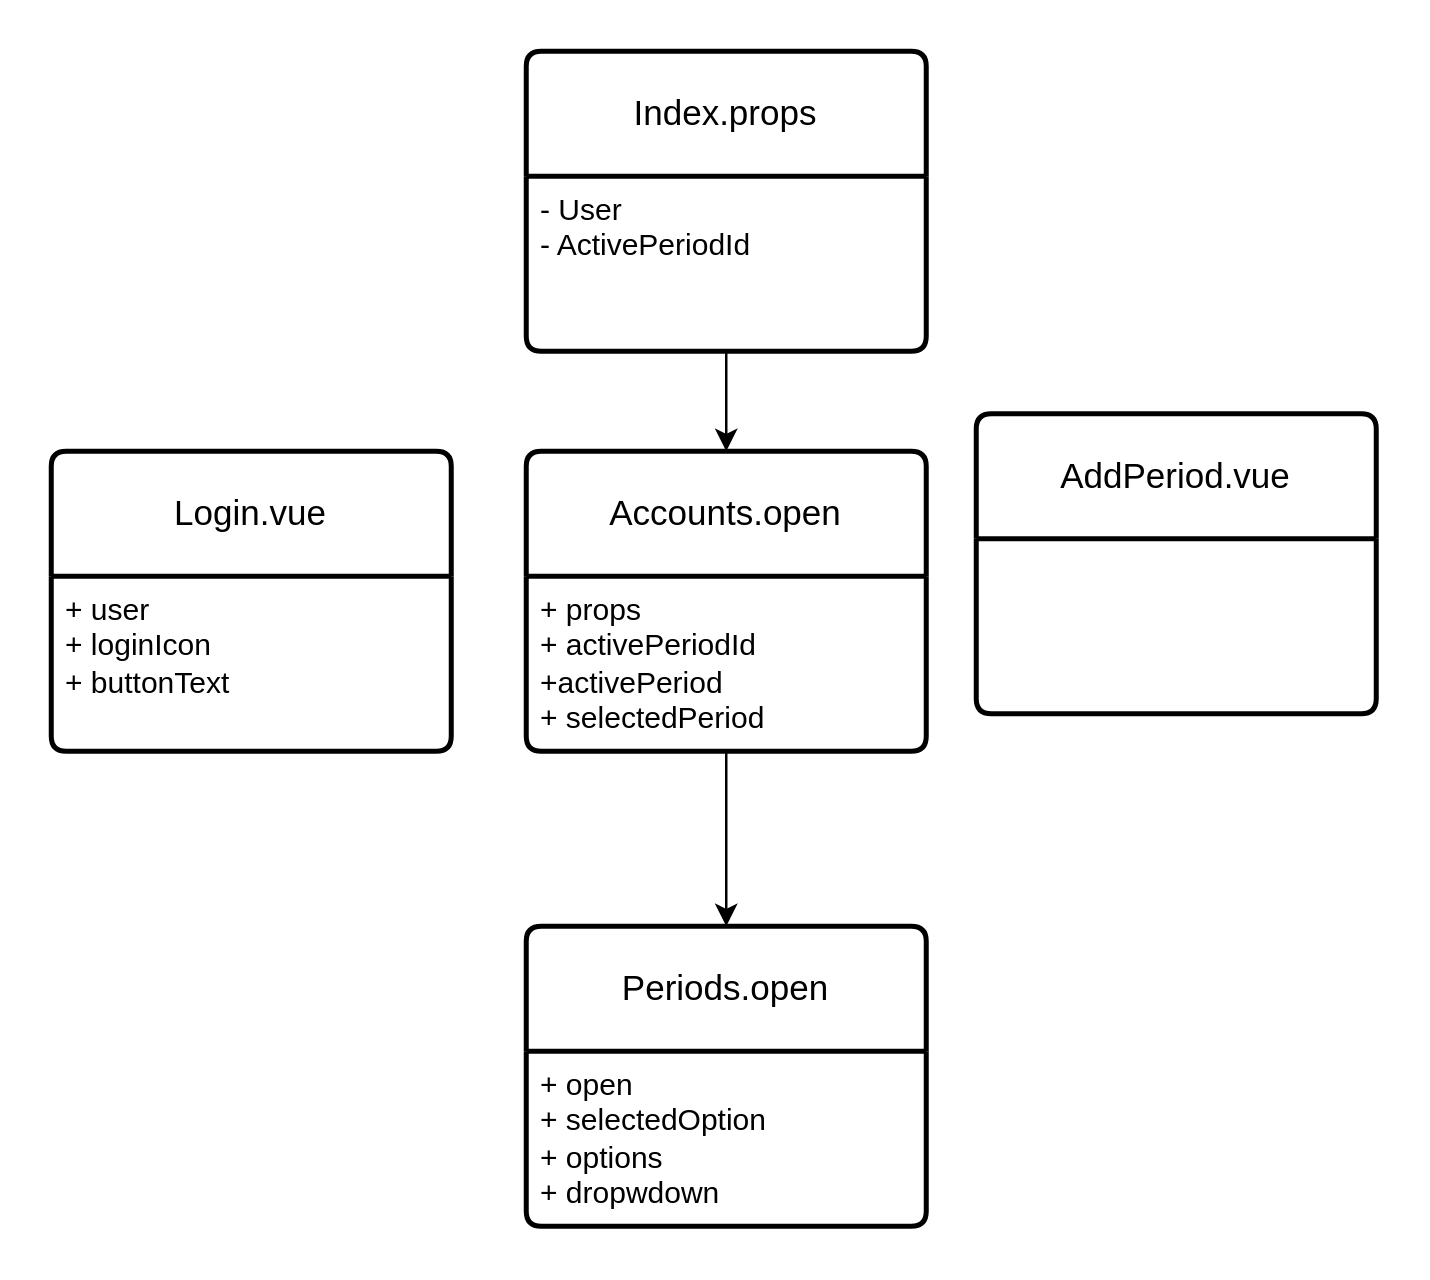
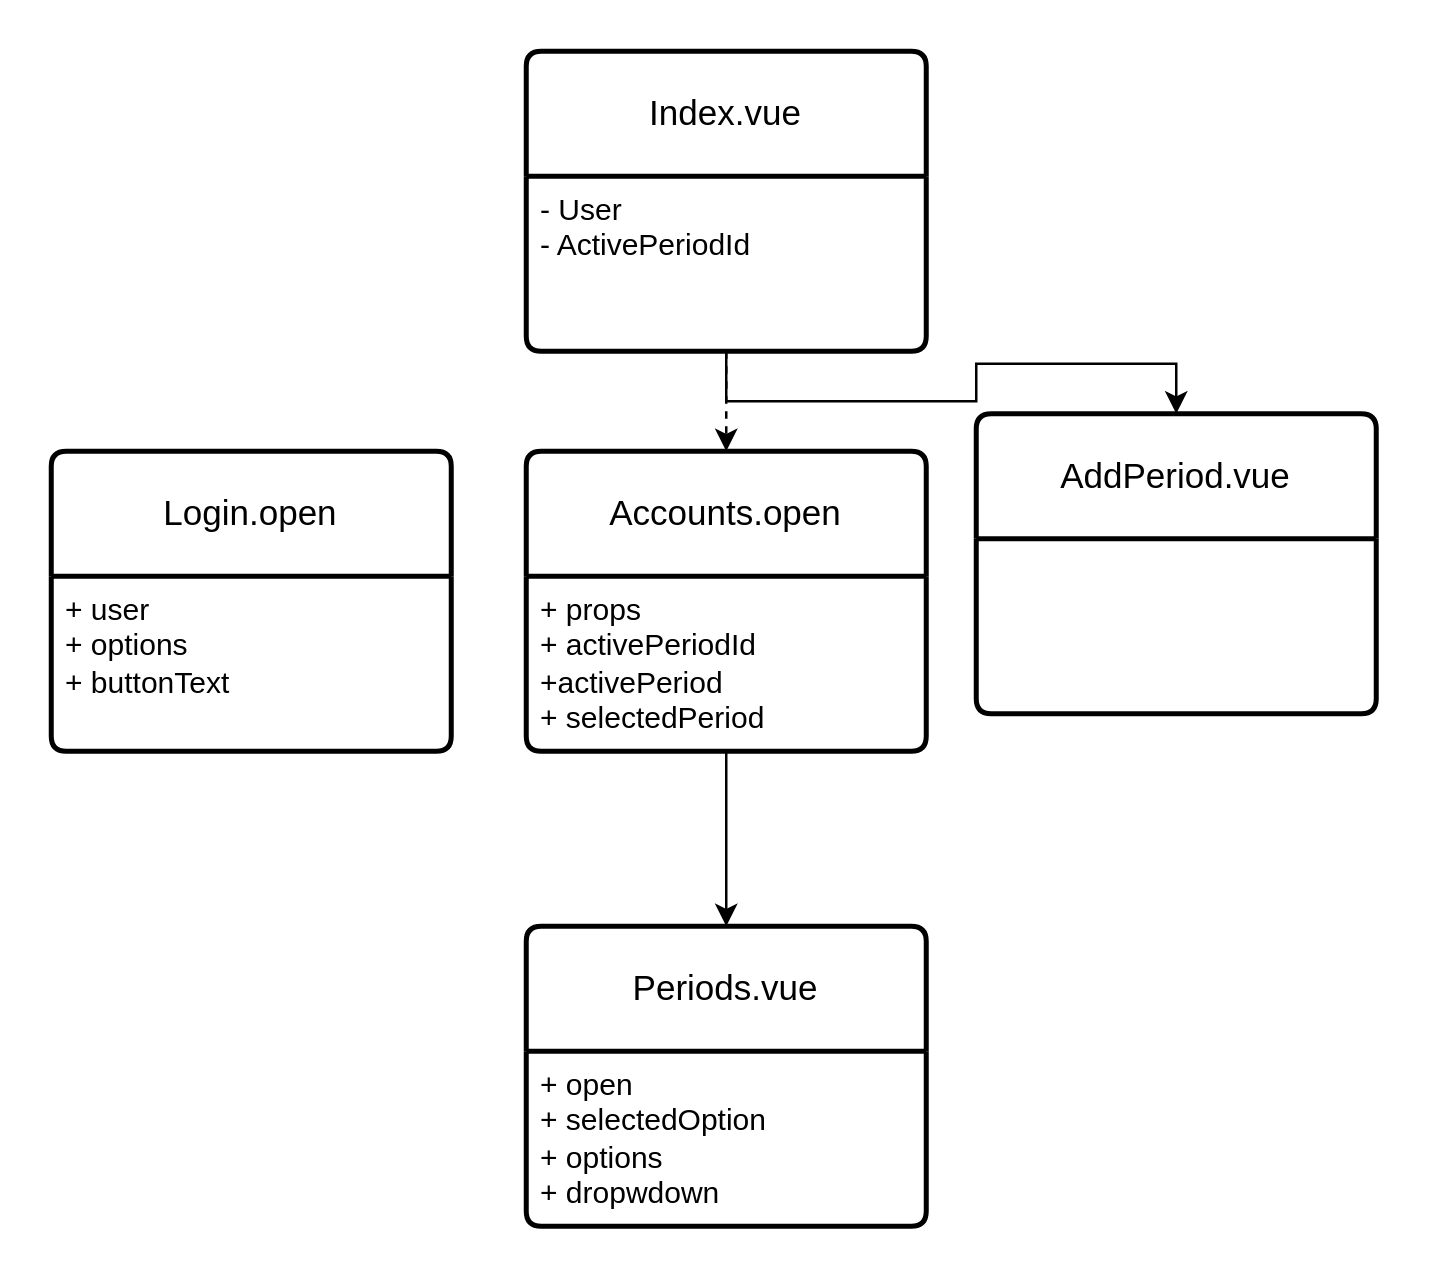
- <mxCell id="2" value="Index.props" style="swimlane;childLayout=stackLayout;horizontal=1;startSize=50;horizontalStack=0;rounded=1;fontSize=14;fontStyle=0;strokeWidth=2;resizeParent=0;resizeLast=1;shadow=0;dashed=0;align=center;arcSize=4;whiteSpace=wrap;html=1;" vertex="1" parent="1"><mxGeometry x="210" y="20" width="160" height="120" as="geometry" /></mxCell>
+ <mxCell id="2" value="Index.vue" style="swimlane;childLayout=stackLayout;horizontal=1;startSize=50;horizontalStack=0;rounded=1;fontSize=14;fontStyle=0;strokeWidth=2;resizeParent=0;resizeLast=1;shadow=0;dashed=0;align=center;arcSize=4;whiteSpace=wrap;html=1;" vertex="1" parent="1"><mxGeometry x="210" y="20" width="160" height="120" as="geometry" /></mxCell>
+ <mxCell id="10" style="edgeStyle=orthogonalEdgeStyle;rounded=0;orthogonalLoop=1;jettySize=auto;html=1;exitX=0.5;exitY=1;exitDx=0;exitDy=0;entryX=0.5;entryY=0;entryDx=0;entryDy=0;" edge="1" parent="1" source="3" target="8"><mxGeometry relative="1" as="geometry" /></mxCell>
- <mxCell id="9" style="edgeStyle=orthogonalEdgeStyle;rounded=0;orthogonalLoop=1;jettySize=auto;html=1;entryX=0.5;entryY=0;entryDx=0;entryDy=0;" edge="1" parent="1" source="3" target="6"><mxGeometry relative="1" as="geometry" /></mxCell>
+ <mxCell id="9" style="edgeStyle=orthogonalEdgeStyle;rounded=0;orthogonalLoop=1;jettySize=auto;html=1;entryX=0.5;entryY=0;entryDx=0;entryDy=0;dashed=1;" edge="1" parent="1" source="3" target="6"><mxGeometry relative="1" as="geometry" /></mxCell>
- <mxCell id="4" value="Login.vue" style="swimlane;childLayout=stackLayout;horizontal=1;startSize=50;horizontalStack=0;rounded=1;fontSize=14;fontStyle=0;strokeWidth=2;resizeParent=0;resizeLast=1;shadow=0;dashed=0;align=center;arcSize=4;whiteSpace=wrap;html=1;" vertex="1" parent="1"><mxGeometry x="20" y="180" width="160" height="120" as="geometry" /></mxCell>
+ <mxCell id="4" value="Login.open" style="swimlane;childLayout=stackLayout;horizontal=1;startSize=50;horizontalStack=0;rounded=1;fontSize=14;fontStyle=0;strokeWidth=2;resizeParent=0;resizeLast=1;shadow=0;dashed=0;align=center;arcSize=4;whiteSpace=wrap;html=1;" vertex="1" parent="1"><mxGeometry x="20" y="180" width="160" height="120" as="geometry" /></mxCell>
- <mxCell id="5" value="+ user&lt;br&gt;+ loginIcon&lt;br&gt;+ buttonText" style="align=left;strokeColor=none;fillColor=none;spacingLeft=4;fontSize=12;verticalAlign=top;resizable=0;rotatable=0;part=1;html=1;" vertex="1" parent="4"><mxGeometry y="50" width="160" height="70" as="geometry" /></mxCell>
+ <mxCell id="5" value="+ user&lt;br&gt;+ options&lt;br&gt;+ buttonText" style="align=left;strokeColor=none;fillColor=none;spacingLeft=4;fontSize=12;verticalAlign=top;resizable=0;rotatable=0;part=1;html=1;" vertex="1" parent="4"><mxGeometry y="50" width="160" height="70" as="geometry" /></mxCell>
- <mxCell id="11" value="Periods.open" style="swimlane;childLayout=stackLayout;horizontal=1;startSize=50;horizontalStack=0;rounded=1;fontSize=14;fontStyle=0;strokeWidth=2;resizeParent=0;resizeLast=1;shadow=0;dashed=0;align=center;arcSize=4;whiteSpace=wrap;html=1;" vertex="1" parent="1"><mxGeometry x="210" y="370" width="160" height="120" as="geometry" /></mxCell>
+ <mxCell id="11" value="Periods.vue" style="swimlane;childLayout=stackLayout;horizontal=1;startSize=50;horizontalStack=0;rounded=1;fontSize=14;fontStyle=0;strokeWidth=2;resizeParent=0;resizeLast=1;shadow=0;dashed=0;align=center;arcSize=4;whiteSpace=wrap;html=1;" vertex="1" parent="1"><mxGeometry x="210" y="370" width="160" height="120" as="geometry" /></mxCell>
